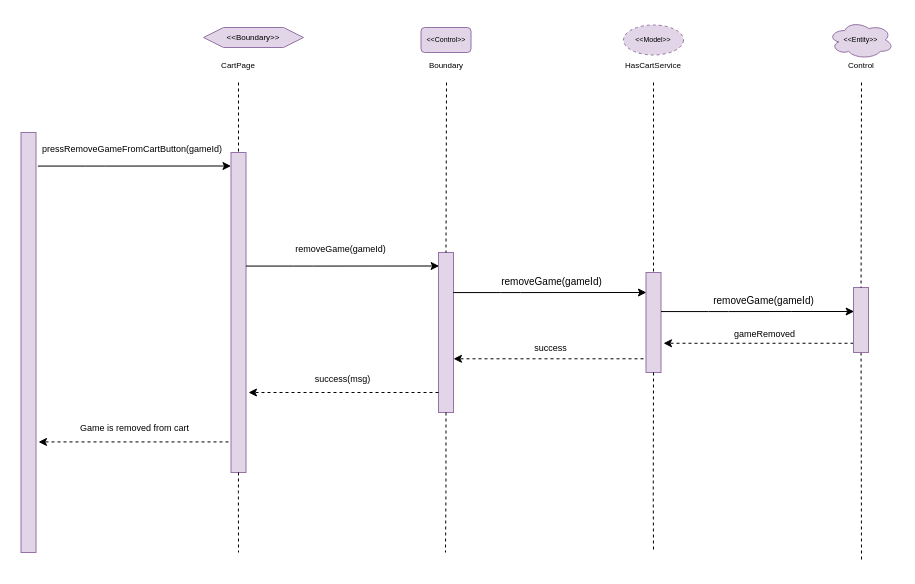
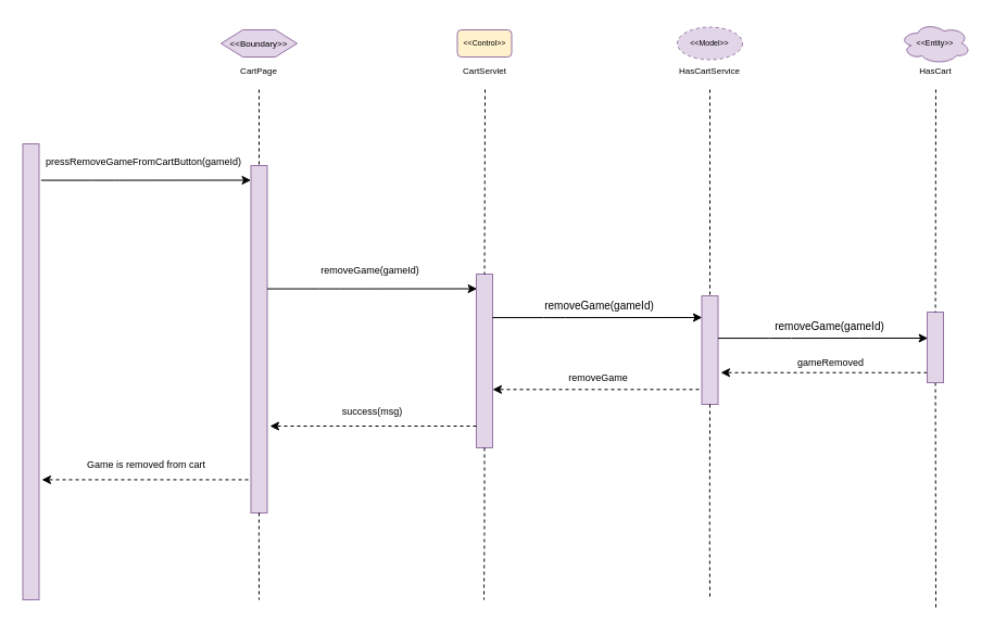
- <mxCell id="5" value="&amp;lt;&amp;lt;Boundary&amp;gt;&amp;gt;" style="shape=hexagon;perimeter=hexagonPerimeter2;whiteSpace=wrap;html=1;fixedSize=1;fontSize=8;fillColor=#e1d5e7;strokeColor=#9673a6;" vertex="1" parent="1"><mxGeometry x="203" y="27" width="100" height="20" as="geometry" /></mxCell>
+ <mxCell id="5" value="&amp;lt;&amp;lt;Boundary&amp;gt;&amp;gt;" style="shape=hexagon;perimeter=hexagonPerimeter2;whiteSpace=wrap;html=1;fixedSize=1;fontSize=8;fillColor=#e1d5e7;strokeColor=#9673a6;" vertex="1" parent="1"><mxGeometry x="203" y="27" width="70" height="25" as="geometry" /></mxCell>
- <mxCell id="7" value="&amp;lt;&amp;lt;Control&amp;gt;&amp;gt;" style="rounded=1;whiteSpace=wrap;html=1;fontSize=7;fillColor=#e1d5e7;strokeColor=#9673a6;" vertex="1" parent="1"><mxGeometry x="420.5" y="27" width="50" height="25" as="geometry" /></mxCell>
+ <mxCell id="7" value="&amp;lt;&amp;lt;Control&amp;gt;&amp;gt;" style="rounded=1;whiteSpace=wrap;html=1;fontSize=7;fillColor=#fff2cc;strokeColor=#9673a6;" vertex="1" parent="1"><mxGeometry x="420.5" y="27" width="50" height="25" as="geometry" /></mxCell>
- <mxCell id="8" value="Boundary" style="text;html=1;strokeColor=none;fillColor=none;align=center;verticalAlign=middle;whiteSpace=wrap;rounded=0;fontSize=8;" vertex="1" parent="1"><mxGeometry x="430.5" y="57" width="30" height="15" as="geometry" /></mxCell>
+ <mxCell id="8" value="CartServlet" style="text;html=1;strokeColor=none;fillColor=none;align=center;verticalAlign=middle;whiteSpace=wrap;rounded=0;fontSize=8;" vertex="1" parent="1"><mxGeometry x="430.5" y="57" width="30" height="15" as="geometry" /></mxCell>
- <mxCell id="19" value="Control" style="text;html=1;strokeColor=none;fillColor=none;align=center;verticalAlign=middle;whiteSpace=wrap;rounded=0;fontSize=8;" vertex="1" parent="1"><mxGeometry x="845.5" y="57" width="30" height="15" as="geometry" /></mxCell>
+ <mxCell id="19" value="HasCart" style="text;html=1;strokeColor=none;fillColor=none;align=center;verticalAlign=middle;whiteSpace=wrap;rounded=0;fontSize=8;" vertex="1" parent="1"><mxGeometry x="845.5" y="57" width="30" height="15" as="geometry" /></mxCell>
- <mxCell id="26" value="success" style="text;html=1;strokeColor=none;fillColor=none;align=center;verticalAlign=middle;whiteSpace=wrap;rounded=0;fontSize=9;" vertex="1" parent="1"><mxGeometry x="454" y="340.75" width="192.5" height="13.5" as="geometry" /></mxCell>
+ <mxCell id="26" value="removeGame" style="text;html=1;strokeColor=none;fillColor=none;align=center;verticalAlign=middle;whiteSpace=wrap;rounded=0;fontSize=9;" vertex="1" parent="1"><mxGeometry x="454" y="340.75" width="192.5" height="13.5" as="geometry" /></mxCell>
